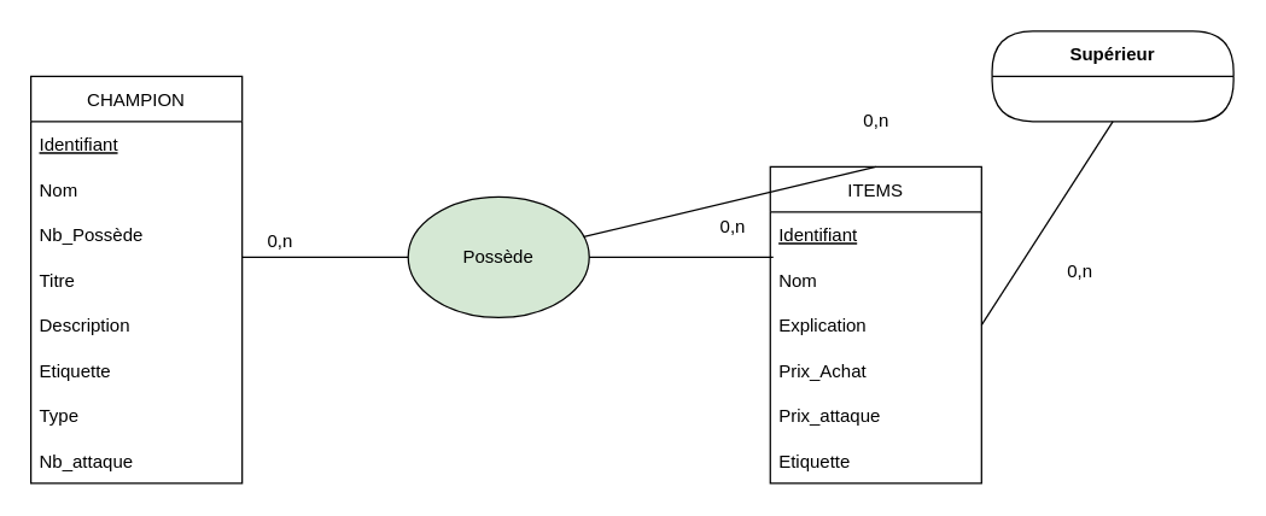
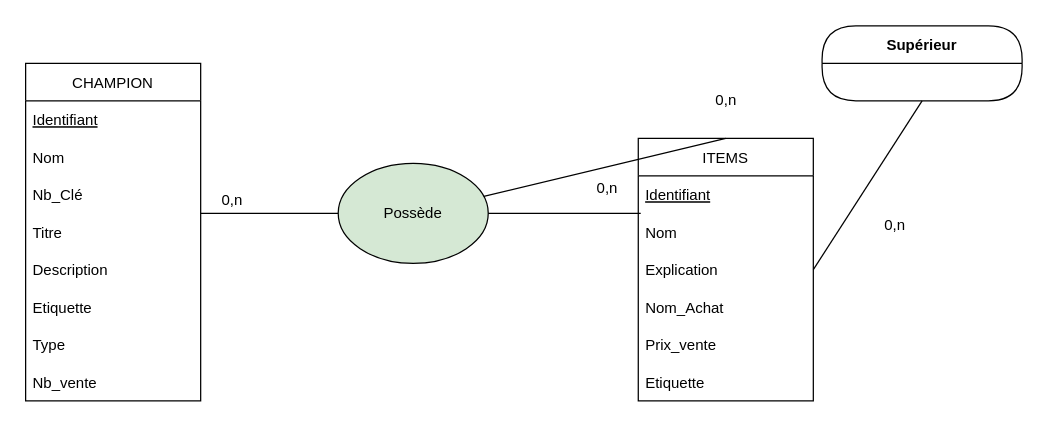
- <mxCell id="5" value="Nb_Possède" style="text;strokeColor=none;fillColor=none;align=left;verticalAlign=middle;spacingLeft=4;spacingRight=4;overflow=hidden;points=[[0,0.5],[1,0.5]];portConstraint=eastwest;rotatable=0;" vertex="1" parent="2"><mxGeometry y="90" width="140" height="30" as="geometry" /></mxCell>
+ <mxCell id="5" value="Nb_Clé" style="text;strokeColor=none;fillColor=none;align=left;verticalAlign=middle;spacingLeft=4;spacingRight=4;overflow=hidden;points=[[0,0.5],[1,0.5]];portConstraint=eastwest;rotatable=0;" vertex="1" parent="2"><mxGeometry y="90" width="140" height="30" as="geometry" /></mxCell>
- <mxCell id="15" value="Prix_Achat" style="text;strokeColor=none;fillColor=none;align=left;verticalAlign=middle;spacingLeft=4;spacingRight=4;overflow=hidden;points=[[0,0.5],[1,0.5]];portConstraint=eastwest;rotatable=0;" vertex="1" parent="11"><mxGeometry y="120" width="140" height="30" as="geometry" /></mxCell>
+ <mxCell id="15" value="Nom_Achat" style="text;strokeColor=none;fillColor=none;align=left;verticalAlign=middle;spacingLeft=4;spacingRight=4;overflow=hidden;points=[[0,0.5],[1,0.5]];portConstraint=eastwest;rotatable=0;" vertex="1" parent="11"><mxGeometry y="120" width="140" height="30" as="geometry" /></mxCell>
- <mxCell id="16" value="Prix_attaque" style="text;strokeColor=none;fillColor=none;align=left;verticalAlign=middle;spacingLeft=4;spacingRight=4;overflow=hidden;points=[[0,0.5],[1,0.5]];portConstraint=eastwest;rotatable=0;" vertex="1" parent="11"><mxGeometry y="150" width="140" height="30" as="geometry" /></mxCell>
+ <mxCell id="16" value="Prix_vente" style="text;strokeColor=none;fillColor=none;align=left;verticalAlign=middle;spacingLeft=4;spacingRight=4;overflow=hidden;points=[[0,0.5],[1,0.5]];portConstraint=eastwest;rotatable=0;" vertex="1" parent="11"><mxGeometry y="150" width="140" height="30" as="geometry" /></mxCell>
- <mxCell id="10" value="Nb_attaque" style="text;strokeColor=none;fillColor=none;align=left;verticalAlign=middle;spacingLeft=4;spacingRight=4;overflow=hidden;points=[[0,0.5],[1,0.5]];portConstraint=eastwest;rotatable=0;" vertex="1" parent="2"><mxGeometry y="240" width="140" height="30" as="geometry" /></mxCell>
+ <mxCell id="10" value="Nb_vente" style="text;strokeColor=none;fillColor=none;align=left;verticalAlign=middle;spacingLeft=4;spacingRight=4;overflow=hidden;points=[[0,0.5],[1,0.5]];portConstraint=eastwest;rotatable=0;" vertex="1" parent="2"><mxGeometry y="240" width="140" height="30" as="geometry" /></mxCell>
